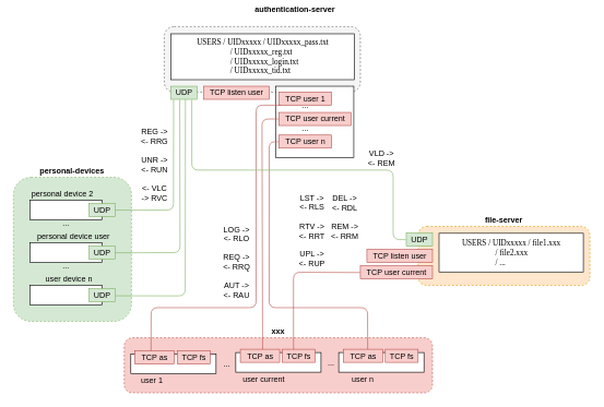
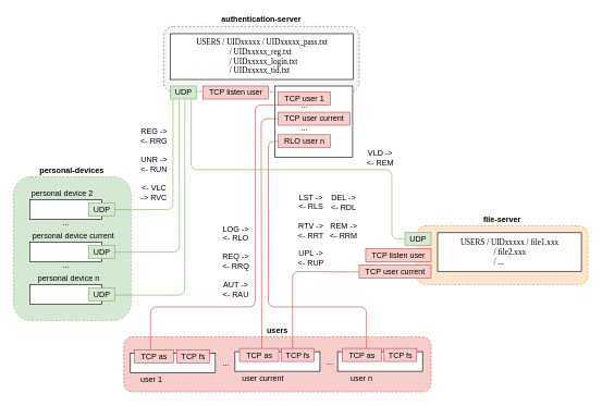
- <mxCell id="6" value="&lt;b&gt;authentication-server&lt;/b&gt;" style="text;html=1;strokeColor=none;fillColor=none;align=center;verticalAlign=middle;whiteSpace=wrap;rounded=0;" vertex="1" parent="1"><mxGeometry x="300" y="5" width="299" height="20" as="geometry" /></mxCell>
+ <mxCell id="6" value="&lt;b&gt;authentication-server&lt;/b&gt;" style="text;html=1;strokeColor=none;fillColor=none;align=center;verticalAlign=middle;whiteSpace=wrap;rounded=0;" vertex="1" parent="1"><mxGeometry x="250" y="20" width="299" height="20" as="geometry" /></mxCell>
- <mxCell id="11" value="TCP user n" style="text;html=1;align=center;verticalAlign=middle;resizable=0;points=[];autosize=1;fillColor=#f8cecc;strokeColor=#b85450;" vertex="1" parent="1"><mxGeometry x="425" y="205.5" width="80" height="20" as="geometry" /></mxCell>
+ <mxCell id="11" value="RLO user n" style="text;html=1;align=center;verticalAlign=middle;resizable=0;points=[];autosize=1;fillColor=#f8cecc;strokeColor=#b85450;" vertex="1" parent="1"><mxGeometry x="425" y="205.5" width="80" height="20" as="geometry" /></mxCell>
- <mxCell id="27" value="personal device user" style="text;html=1;strokeColor=none;fillColor=none;align=center;verticalAlign=middle;whiteSpace=wrap;rounded=0;" vertex="1" parent="1"><mxGeometry x="45" y="350" width="134" height="20" as="geometry" /></mxCell>
+ <mxCell id="27" value="personal device current" style="text;html=1;strokeColor=none;fillColor=none;align=center;verticalAlign=middle;whiteSpace=wrap;rounded=0;" vertex="1" parent="1"><mxGeometry x="45" y="350" width="134" height="20" as="geometry" /></mxCell>
- <mxCell id="31" value="user device n" style="text;html=1;strokeColor=none;fillColor=none;align=center;verticalAlign=middle;whiteSpace=wrap;rounded=0;" vertex="1" parent="1"><mxGeometry x="45" y="415" width="120" height="20" as="geometry" /></mxCell>
+ <mxCell id="31" value="personal device n" style="text;html=1;strokeColor=none;fillColor=none;align=center;verticalAlign=middle;whiteSpace=wrap;rounded=0;" vertex="1" parent="1"><mxGeometry x="45" y="415" width="120" height="20" as="geometry" /></mxCell>
- <mxCell id="62" value="&lt;b&gt;xxx&lt;/b&gt;" style="text;html=1;strokeColor=none;fillColor=none;align=center;verticalAlign=middle;whiteSpace=wrap;rounded=0;" vertex="1" parent="1"><mxGeometry x="189" y="495" width="470" height="20" as="geometry" /></mxCell>
+ <mxCell id="62" value="&lt;b&gt;users&lt;/b&gt;" style="text;html=1;strokeColor=none;fillColor=none;align=center;verticalAlign=middle;whiteSpace=wrap;rounded=0;" vertex="1" parent="1"><mxGeometry x="189" y="495" width="470" height="20" as="geometry" /></mxCell>
